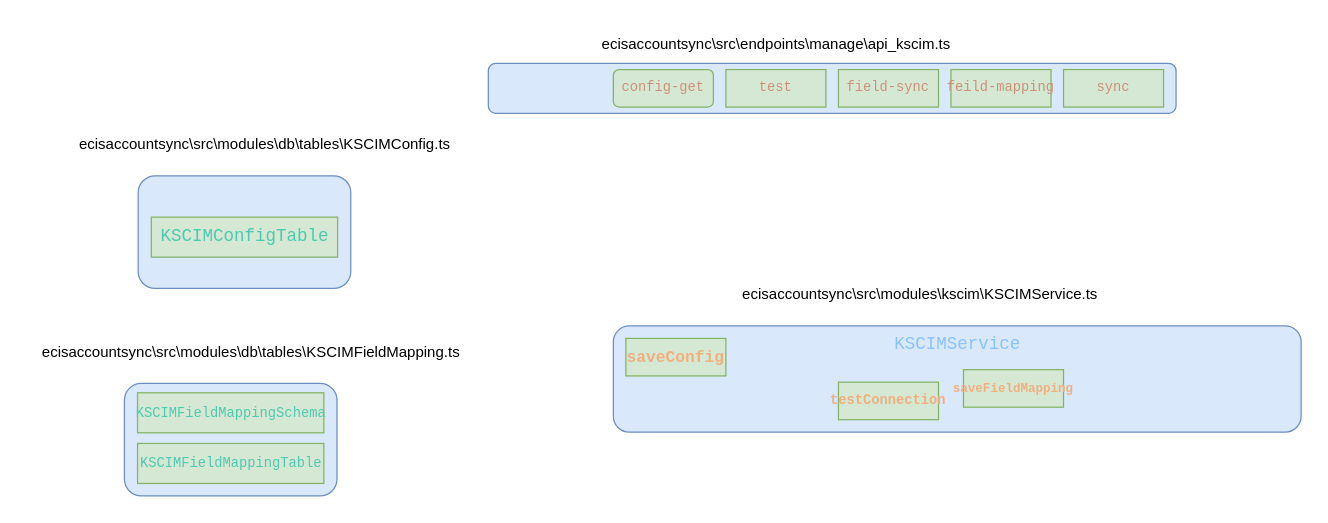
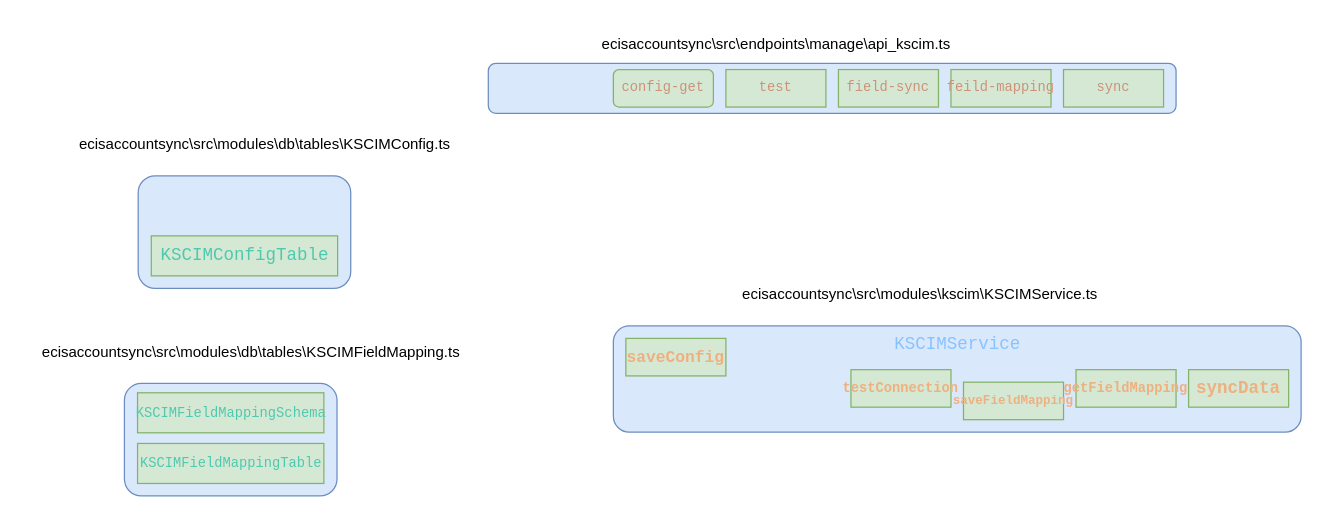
- <mxCell id="11" value="&lt;div style=&quot;color: rgb(204, 204, 204); font-family: Consolas, &amp;quot;Courier New&amp;quot;, monospace; font-size: 14px; line-height: 19px; white-space: pre;&quot;&gt;&lt;div style=&quot;line-height: 19px;&quot;&gt;&lt;span style=&quot;color: rgb(78, 201, 176);&quot;&gt;KSCIMConfigTable&lt;/span&gt;&lt;/div&gt;&lt;/div&gt;" style="rounded=0;whiteSpace=wrap;html=1;fillColor=#d5e8d4;strokeColor=#82b366;" vertex="1" parent="1"><mxGeometry x="120.5" y="173" width="149" height="32" as="geometry" /></mxCell>
+ <mxCell id="11" value="&lt;div style=&quot;color: rgb(204, 204, 204); font-family: Consolas, &amp;quot;Courier New&amp;quot;, monospace; font-size: 14px; line-height: 19px; white-space: pre;&quot;&gt;&lt;div style=&quot;line-height: 19px;&quot;&gt;&lt;span style=&quot;color: rgb(78, 201, 176);&quot;&gt;KSCIMConfigTable&lt;/span&gt;&lt;/div&gt;&lt;/div&gt;" style="rounded=0;whiteSpace=wrap;html=1;fillColor=#d5e8d4;strokeColor=#82b366;" vertex="1" parent="1"><mxGeometry x="120.5" y="188" width="149" height="32" as="geometry" /></mxCell>
- <mxCell id="20" value="&lt;div style=&quot;font-family: Consolas, &amp;quot;Courier New&amp;quot;, monospace; line-height: 19px; white-space: pre; color: rgb(204, 204, 204);&quot;&gt;&lt;div style=&quot;color: rgb(216, 222, 233); line-height: 19px;&quot;&gt;&lt;span style=&quot;color: rgb(239, 176, 128); font-weight: bold;&quot;&gt;&lt;font style=&quot;font-size: 10px;&quot;&gt;saveFieldMapping&lt;/font&gt;&lt;/span&gt;&lt;/div&gt;&lt;/div&gt;" style="rounded=0;whiteSpace=wrap;html=1;fillColor=#d5e8d4;strokeColor=#82b366;" vertex="1" parent="1"><mxGeometry x="770" y="295" width="80" height="30" as="geometry" /></mxCell>
+ <mxCell id="20" value="&lt;div style=&quot;font-family: Consolas, &amp;quot;Courier New&amp;quot;, monospace; line-height: 19px; white-space: pre; color: rgb(204, 204, 204);&quot;&gt;&lt;div style=&quot;color: rgb(216, 222, 233); line-height: 19px;&quot;&gt;&lt;span style=&quot;color: rgb(239, 176, 128); font-weight: bold;&quot;&gt;&lt;font style=&quot;font-size: 10px;&quot;&gt;saveFieldMapping&lt;/font&gt;&lt;/span&gt;&lt;/div&gt;&lt;/div&gt;" style="rounded=0;whiteSpace=wrap;html=1;fillColor=#d5e8d4;strokeColor=#82b366;" vertex="1" parent="1"><mxGeometry x="770" y="305" width="80" height="30" as="geometry" /></mxCell>
+ <mxCell id="21" value="&lt;div style=&quot;font-family: Consolas, &amp;quot;Courier New&amp;quot;, monospace; line-height: 19px; white-space: pre; color: rgb(204, 204, 204);&quot;&gt;&lt;div style=&quot;color: rgb(216, 222, 233); line-height: 19px;&quot;&gt;&lt;span style=&quot;color: rgb(239, 176, 128); font-weight: bold;&quot;&gt;&lt;font style=&quot;font-size: 11px;&quot;&gt;getFieldMapping&lt;/font&gt;&lt;/span&gt;&lt;/div&gt;&lt;/div&gt;" style="rounded=0;whiteSpace=wrap;html=1;fillColor=#d5e8d4;strokeColor=#82b366;" vertex="1" parent="1"><mxGeometry x="860" y="295" width="80" height="30" as="geometry" /></mxCell>
+ <mxCell id="22" value="&lt;div style=&quot;font-family: Consolas, &amp;quot;Courier New&amp;quot;, monospace; line-height: 19px; white-space: pre; color: rgb(204, 204, 204);&quot;&gt;&lt;div style=&quot;color: rgb(216, 222, 233); font-size: 14px; line-height: 19px;&quot;&gt;&lt;span style=&quot;color: rgb(239, 176, 128); font-weight: bold;&quot;&gt;syncData&lt;/span&gt;&lt;/div&gt;&lt;/div&gt;" style="rounded=0;whiteSpace=wrap;html=1;fillColor=#d5e8d4;strokeColor=#82b366;" vertex="1" parent="1"><mxGeometry x="950" y="295" width="80" height="30" as="geometry" /></mxCell>
- <mxCell id="19" value="&lt;div style=&quot;font-family: Consolas, &amp;quot;Courier New&amp;quot;, monospace; line-height: 19px; white-space: pre; color: rgb(204, 204, 204);&quot;&gt;&lt;div style=&quot;color: rgb(216, 222, 233); line-height: 19px;&quot;&gt;&lt;span style=&quot;color: rgb(239, 176, 128); font-weight: bold;&quot;&gt;&lt;font style=&quot;font-size: 11px;&quot;&gt;testConnection&lt;/font&gt;&lt;/span&gt;&lt;/div&gt;&lt;/div&gt;" style="rounded=0;whiteSpace=wrap;html=1;fillColor=#d5e8d4;strokeColor=#82b366;" vertex="1" parent="1"><mxGeometry x="670" y="305" width="80" height="30" as="geometry" /></mxCell>
+ <mxCell id="19" value="&lt;div style=&quot;font-family: Consolas, &amp;quot;Courier New&amp;quot;, monospace; line-height: 19px; white-space: pre; color: rgb(204, 204, 204);&quot;&gt;&lt;div style=&quot;color: rgb(216, 222, 233); line-height: 19px;&quot;&gt;&lt;span style=&quot;color: rgb(239, 176, 128); font-weight: bold;&quot;&gt;&lt;font style=&quot;font-size: 11px;&quot;&gt;testConnection&lt;/font&gt;&lt;/span&gt;&lt;/div&gt;&lt;/div&gt;" style="rounded=0;whiteSpace=wrap;html=1;fillColor=#d5e8d4;strokeColor=#82b366;" vertex="1" parent="1"><mxGeometry x="680" y="295" width="80" height="30" as="geometry" /></mxCell>
